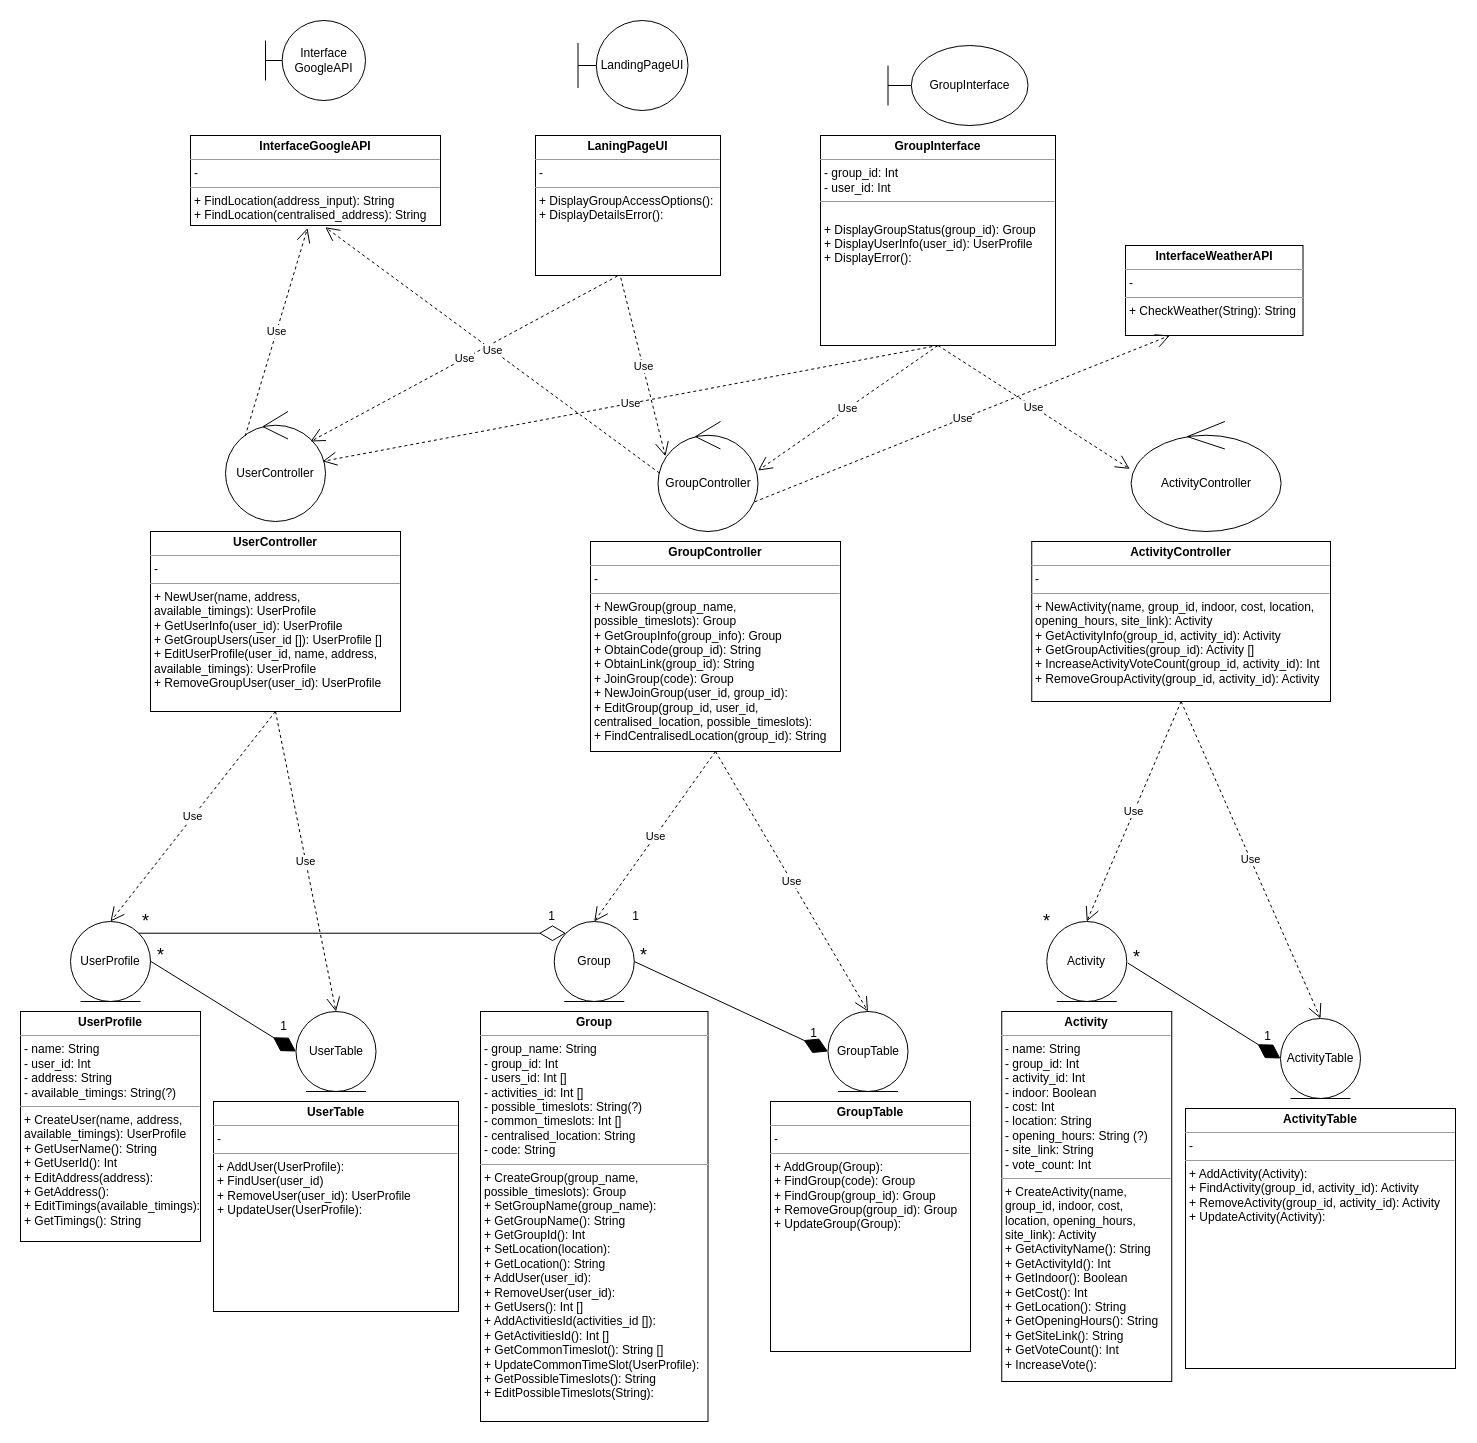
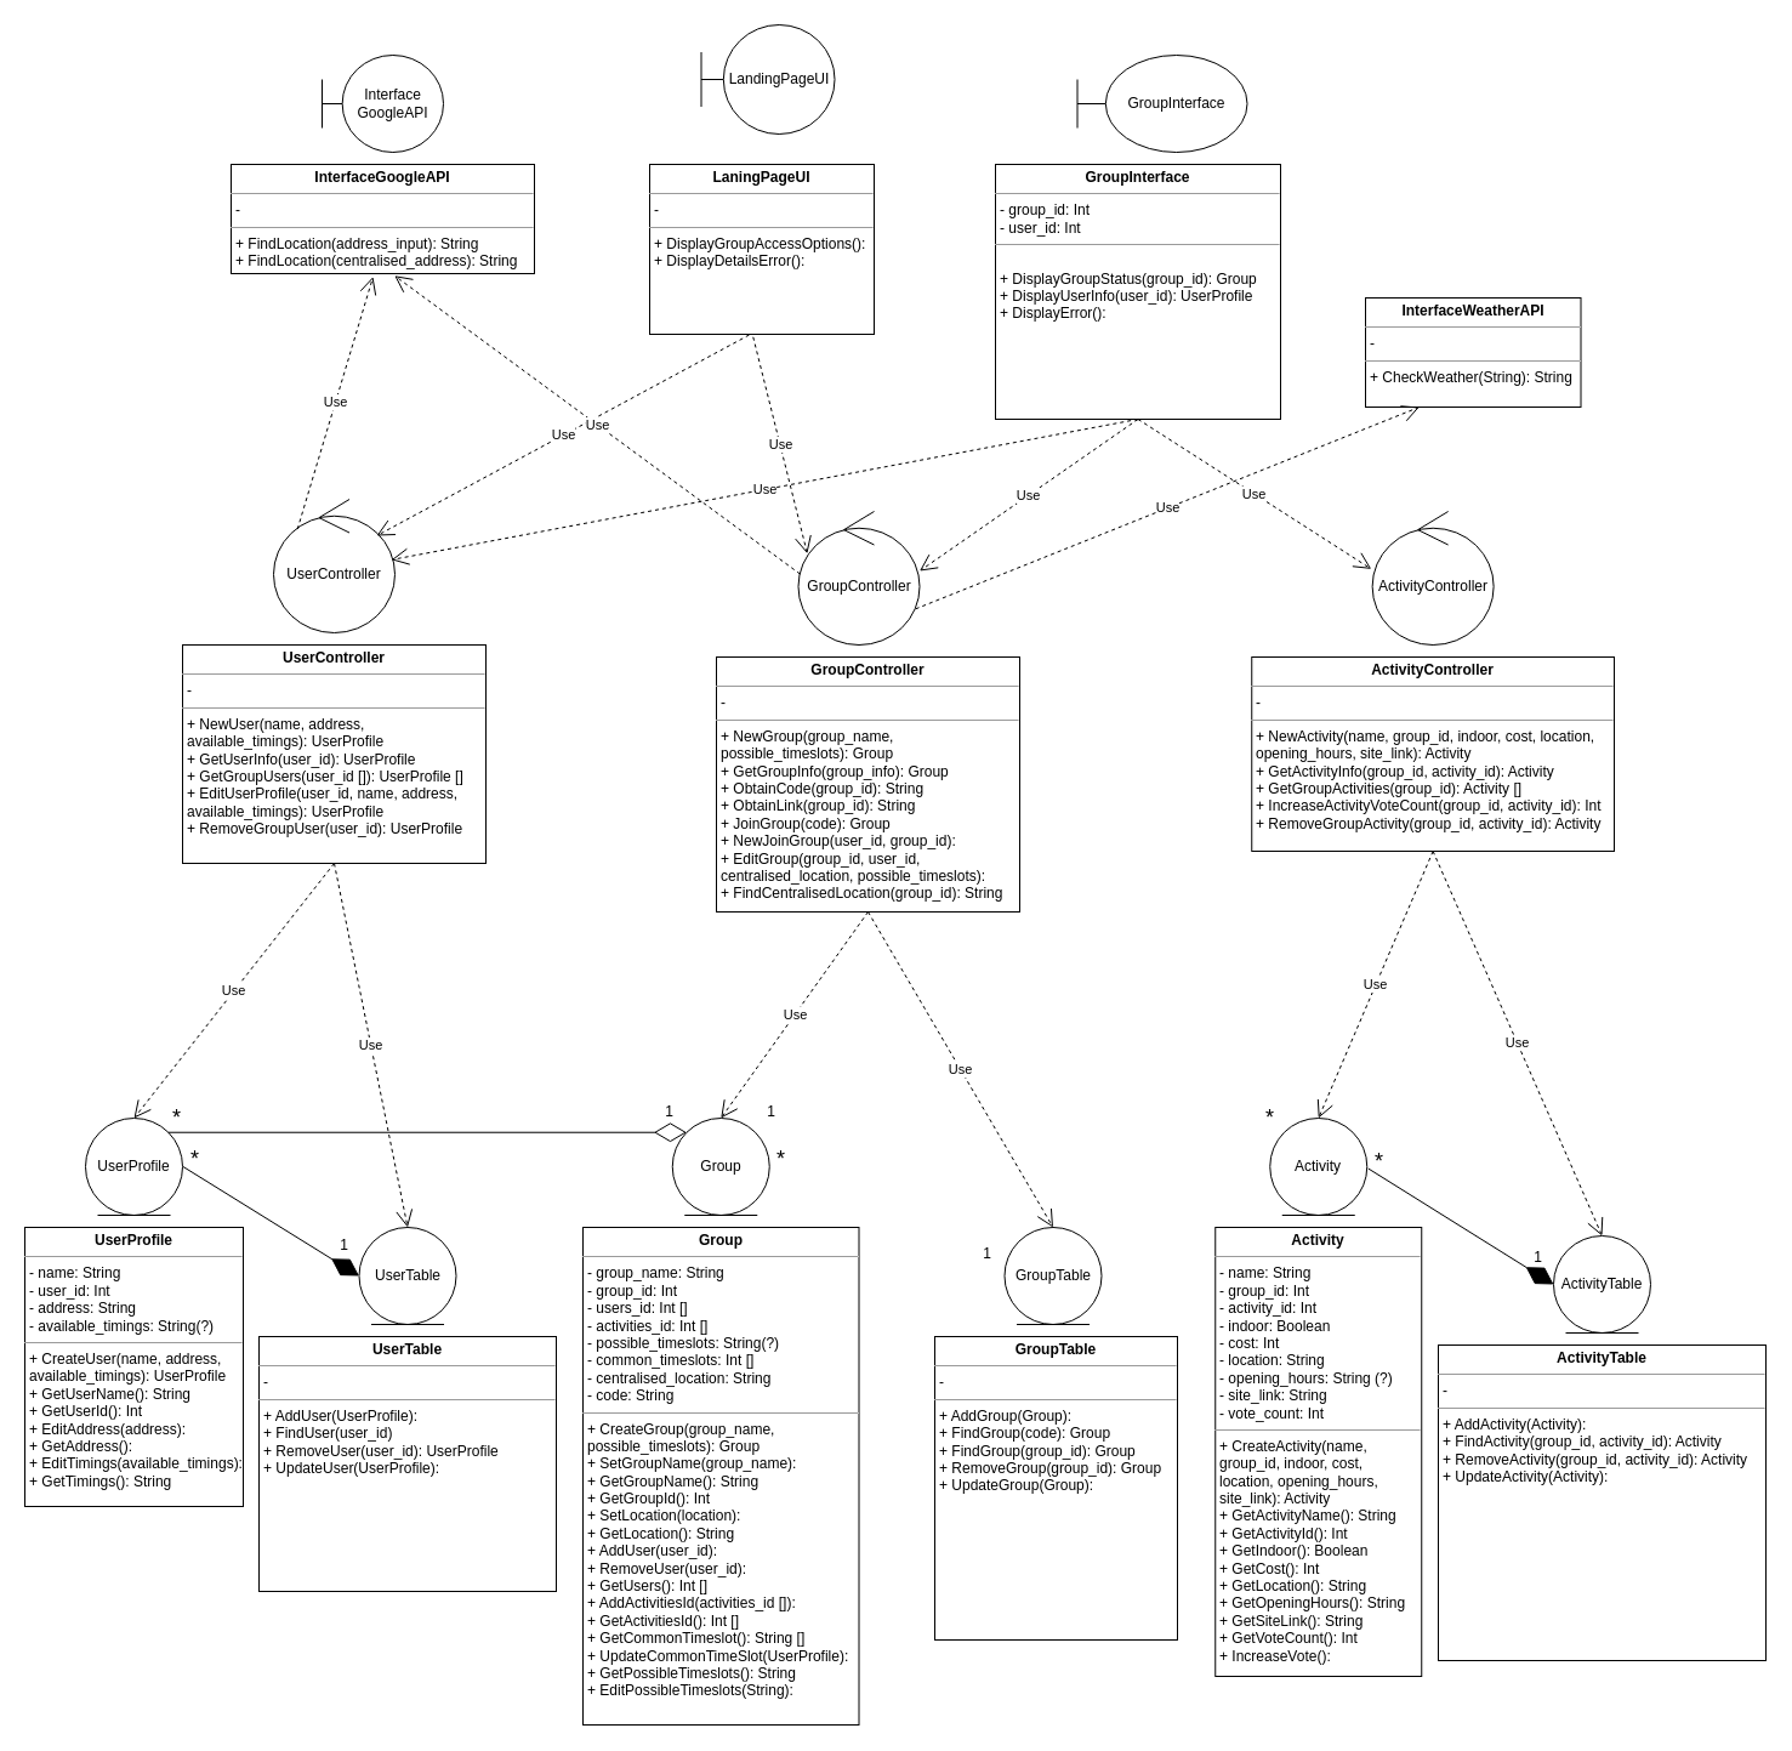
- <mxCell id="14" value="Interface&lt;br&gt;GoogleAPI" style="shape=umlBoundary;whiteSpace=wrap;html=1;" vertex="1" parent="1"><mxGeometry x="265" y="20" width="100" height="80" as="geometry" /></mxCell>
+ <mxCell id="14" value="Interface&lt;br&gt;GoogleAPI" style="shape=umlBoundary;whiteSpace=wrap;html=1;" vertex="1" parent="1"><mxGeometry x="265" y="45" width="100" height="80" as="geometry" /></mxCell>
- <mxCell id="23" value="ActivityController" style="ellipse;shape=umlControl;whiteSpace=wrap;html=1;" vertex="1" parent="1"><mxGeometry x="1130.63" y="421" width="150" height="110" as="geometry" /></mxCell>
+ <mxCell id="23" value="ActivityController" style="ellipse;shape=umlControl;whiteSpace=wrap;html=1;" vertex="1" parent="1"><mxGeometry x="1130.63" y="421" width="100" height="110" as="geometry" /></mxCell>
- <mxCell id="35" value="" style="endArrow=diamondThin;endFill=1;endSize=24;html=1;rounded=0;entryX=0;entryY=0.5;entryDx=0;entryDy=0;exitX=1;exitY=0.5;exitDx=0;exitDy=0;" edge="1" parent="1" source="8" target="6"><mxGeometry width="160" relative="1" as="geometry"><mxPoint x="700" y="821" as="sourcePoint" /><mxPoint x="860" y="821" as="targetPoint" /></mxGeometry></mxCell>
